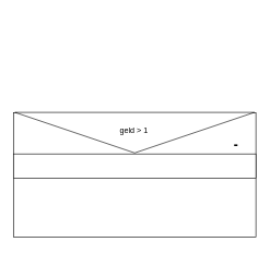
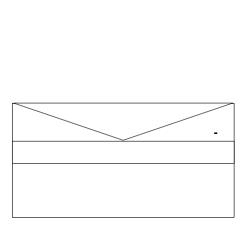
- <mxCell id="6" value="&lt;font style=&quot;font-size: 12px;&quot;&gt;geld &amp;gt; 1&lt;/font&gt;" style="text;strokeColor=none;align=center;fillColor=none;html=1;verticalAlign=middle;whiteSpace=wrap;rounded=0;fontSize=20;" vertex="1" parent="1"><mxGeometry x="174" y="180" width="60" height="30" as="geometry" /></mxCell>
